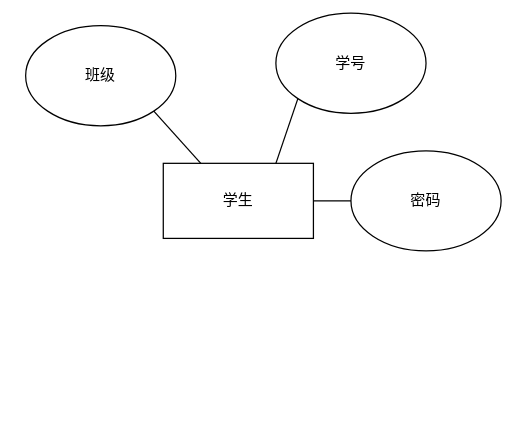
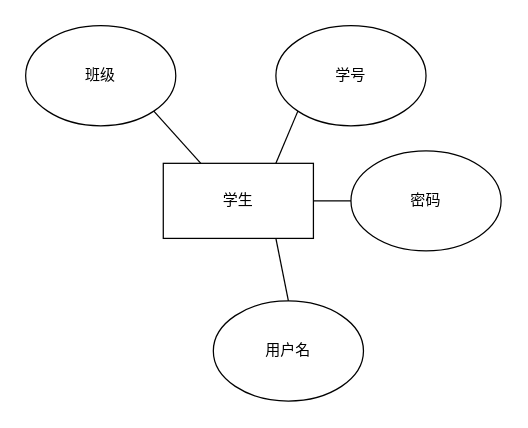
- <mxCell id="3" value="学号" style="ellipse;whiteSpace=wrap;html=1;" vertex="1" parent="1"><mxGeometry x="220" y="10" width="120" height="80" as="geometry" /></mxCell>
+ <mxCell id="3" value="学号" style="ellipse;whiteSpace=wrap;html=1;" vertex="1" parent="1"><mxGeometry x="220" y="20" width="120" height="80" as="geometry" /></mxCell>
+ <mxCell id="10" value="" style="endArrow=none;html=1;rounded=0;entryX=0.75;entryY=1;entryDx=0;entryDy=0;exitX=0.5;exitY=0;exitDx=0;exitDy=0;" edge="1" parent="1" source="5" target="2"><mxGeometry width="50" height="50" relative="1" as="geometry"><mxPoint x="260" y="170" as="sourcePoint" /><mxPoint x="290" y="170" as="targetPoint" /></mxGeometry></mxCell>
+ <mxCell id="5" value="用户名" style="ellipse;whiteSpace=wrap;html=1;" vertex="1" parent="1"><mxGeometry x="170" y="240" width="120" height="80" as="geometry" /></mxCell>
